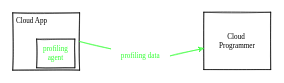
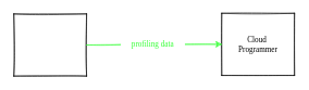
- <mxCell id="7" value="Cloud App" style="text;html=1;strokeColor=none;fillColor=none;align=center;verticalAlign=middle;whiteSpace=wrap;rounded=0;sketch=1;fontFamily=Comic Sans MS;" vertex="1" parent="1"><mxGeometry x="22" y="20" width="60" height="30" as="geometry" /></mxCell>
- <mxCell id="6" value="profiling&lt;br&gt;agent" style="rounded=0;whiteSpace=wrap;html=1;sketch=1;fontFamily=Comic Sans MS;fontColor=#33FF33;" vertex="1" parent="1"><mxGeometry x="60" y="65" width="64" height="48" as="geometry" /></mxCell>
- <mxCell id="2" value="profiling data" style="text;html=1;align=center;verticalAlign=middle;whiteSpace=wrap;rounded=0;sketch=1;fontFamily=Comic Sans MS;fontColor=#33FF33;" vertex="1" parent="1"><mxGeometry x="184" y="78" width="100" height="30" as="geometry" /></mxCell>
+ <mxCell id="2" value="profiling data" style="text;html=1;align=center;verticalAlign=middle;whiteSpace=wrap;rounded=0;sketch=1;fontFamily=Comic Sans MS;fontColor=#33FF33;" vertex="1" parent="1"><mxGeometry x="184" y="53" width="100" height="30" as="geometry" /></mxCell>
